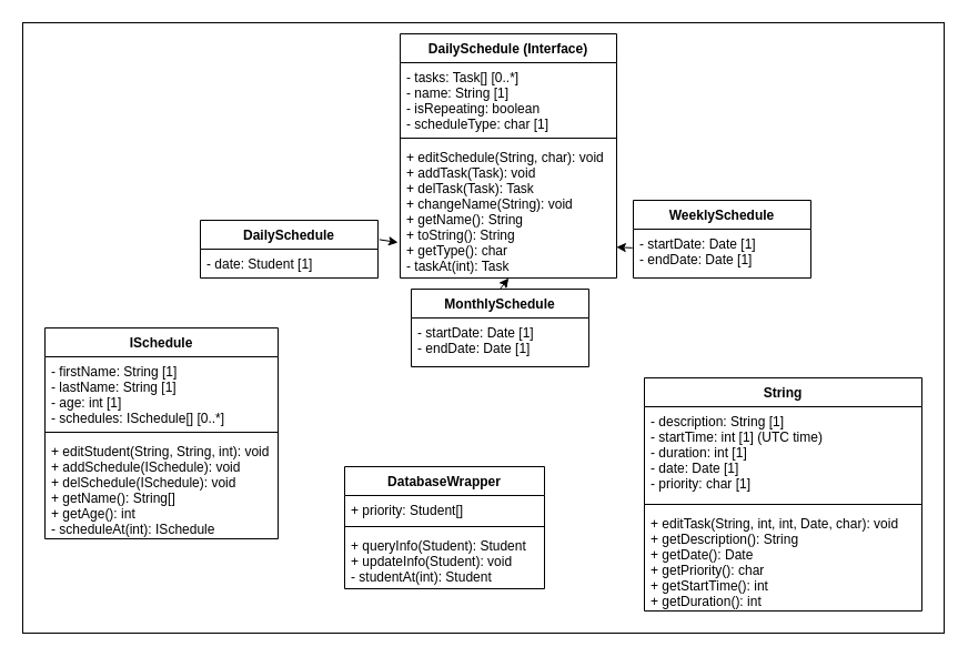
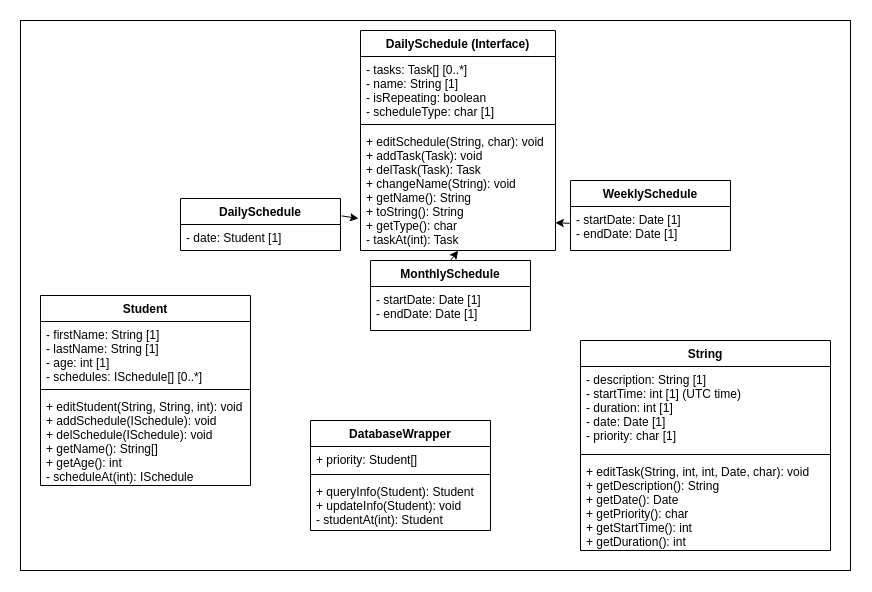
- <mxCell id="11" value="ISchedule" style="swimlane;fontStyle=1;align=center;verticalAlign=top;childLayout=stackLayout;horizontal=1;startSize=26;horizontalStack=0;resizeParent=1;resizeParentMax=0;resizeLast=0;collapsible=1;marginBottom=0;" parent="1" vertex="1"><mxGeometry x="40" y="295" width="210" height="190" as="geometry" /></mxCell>
+ <mxCell id="11" value="Student" style="swimlane;fontStyle=1;align=center;verticalAlign=top;childLayout=stackLayout;horizontal=1;startSize=26;horizontalStack=0;resizeParent=1;resizeParentMax=0;resizeLast=0;collapsible=1;marginBottom=0;" parent="1" vertex="1"><mxGeometry x="40" y="295" width="210" height="190" as="geometry" /></mxCell>
